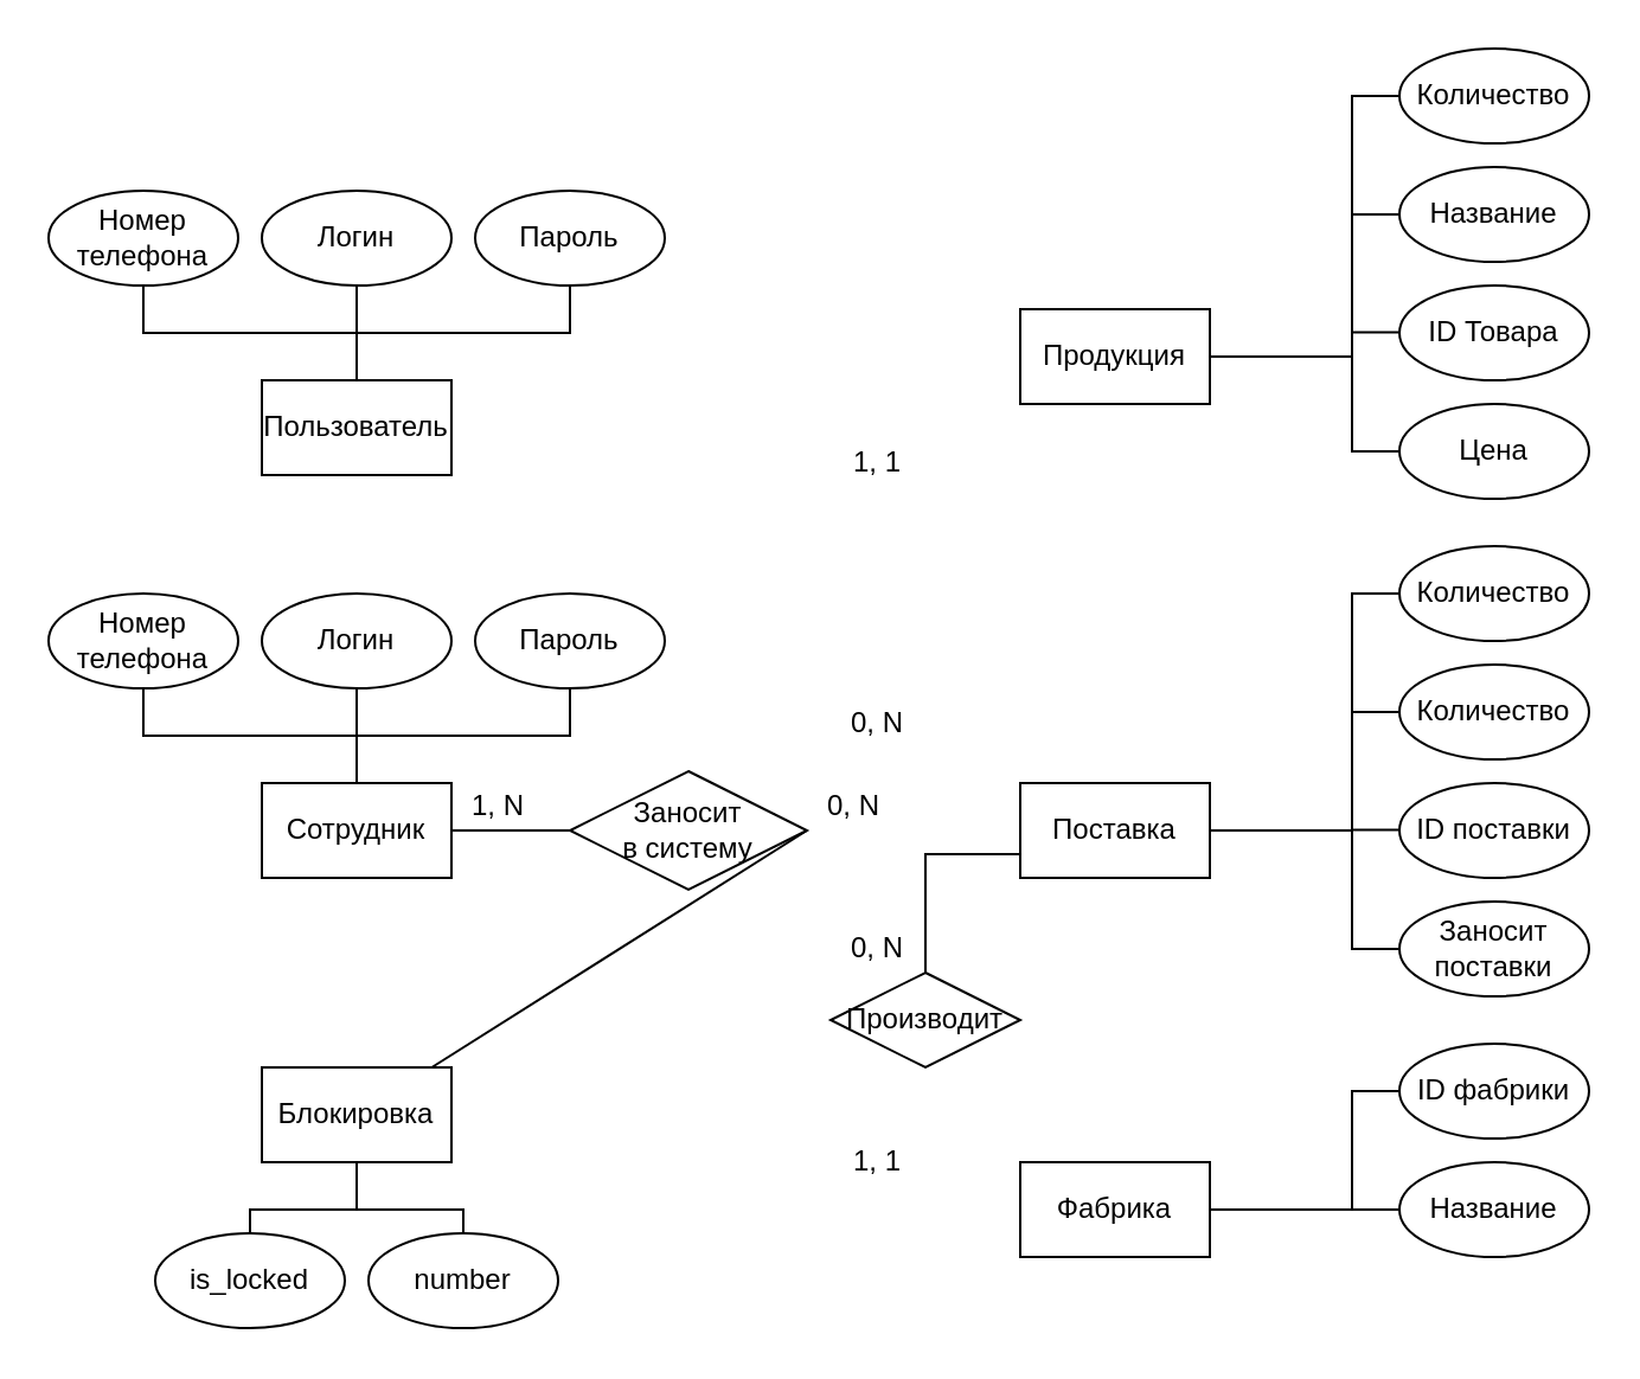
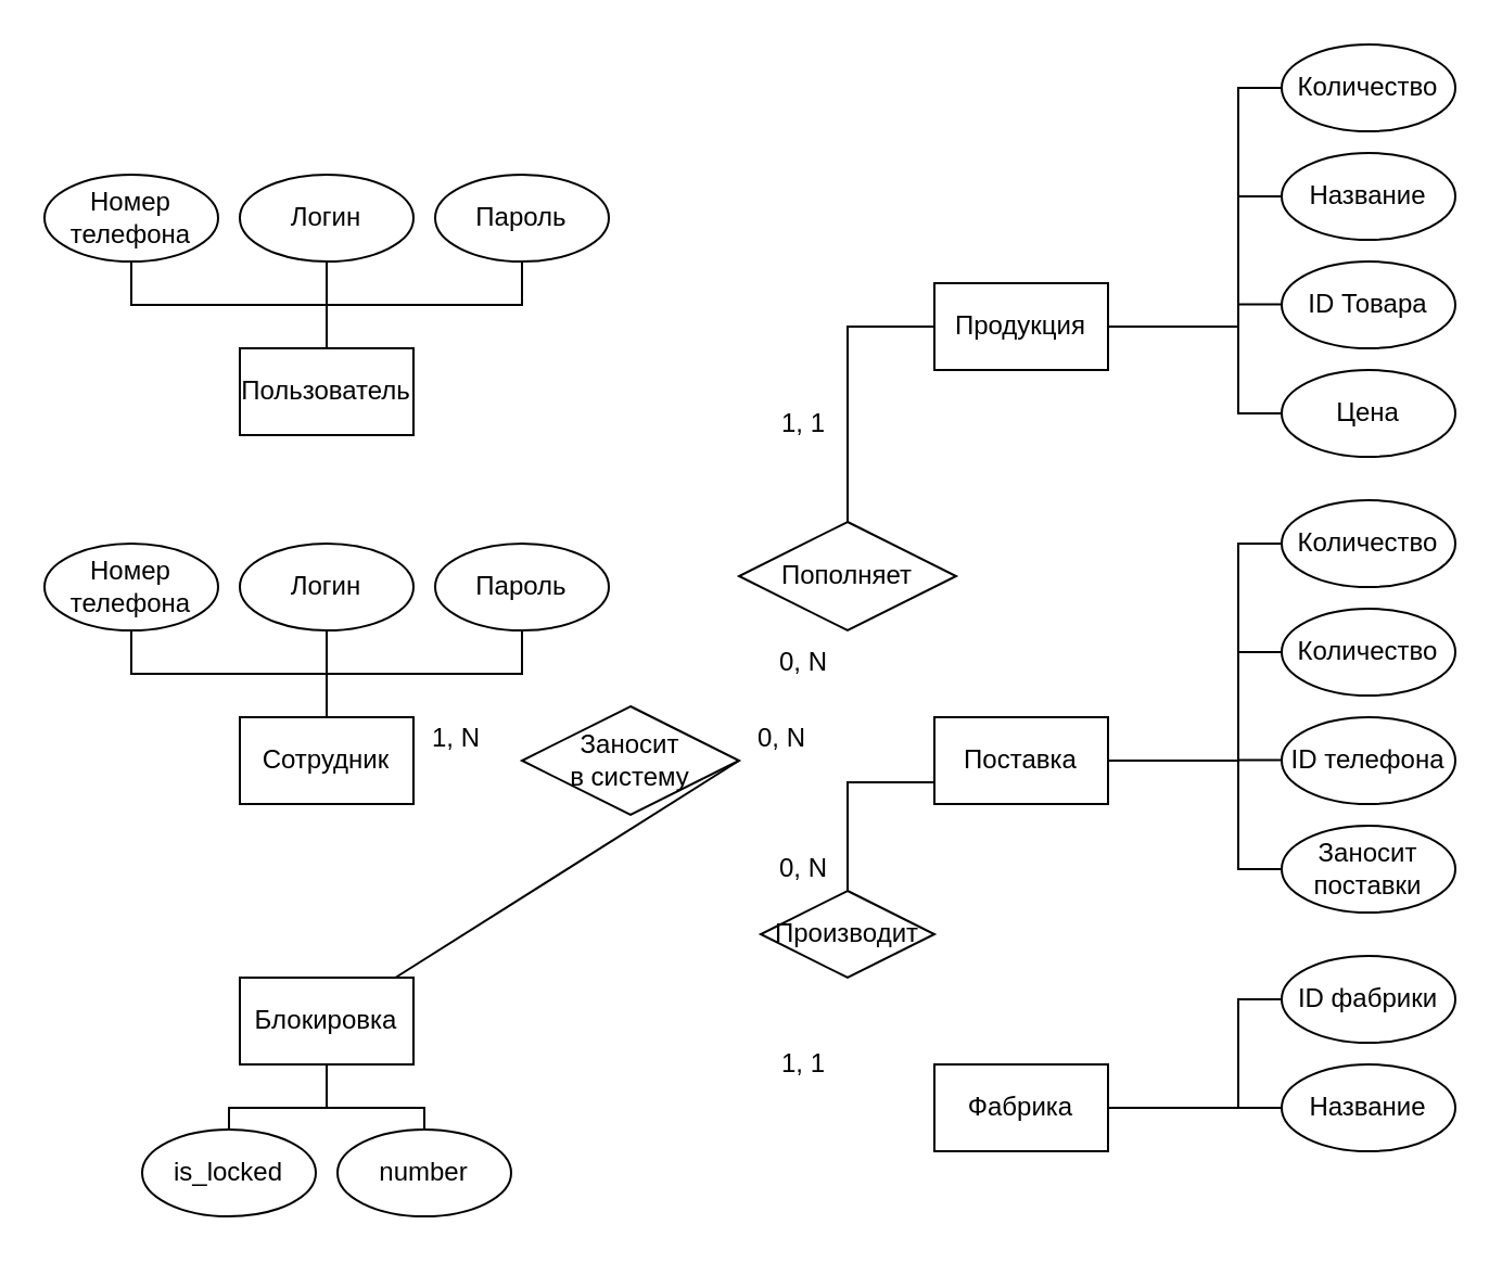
+ <mxCell id="7" value="" style="endArrow=none;html=1;rounded=0;entryX=0.5;entryY=0;entryDx=0;entryDy=0;exitX=0;exitY=0.5;exitDx=0;exitDy=0;" parent="1" source="11" target="5" edge="1"><mxGeometry width="50" height="50" relative="1" as="geometry"><mxPoint x="390" y="90" as="sourcePoint" /><mxPoint x="400" y="300" as="targetPoint" /><Array as="points"><mxPoint x="390" y="150" /></Array></mxGeometry></mxCell>
+ <mxCell id="5" value="Пополняет" style="rhombus;whiteSpace=wrap;html=1;" parent="1" vertex="1"><mxGeometry x="340" y="240" width="100" height="50" as="geometry" /></mxCell>
- <mxCell id="45" value="" style="endArrow=none;html=1;rounded=0;exitX=1;exitY=0.5;exitDx=0;exitDy=0;entryX=0;entryY=0.5;entryDx=0;entryDy=0;" parent="1" source="38" target="44" edge="1"><mxGeometry width="50" height="50" relative="1" as="geometry"><mxPoint x="490" y="380" as="sourcePoint" /><mxPoint x="540" y="330" as="targetPoint" /></mxGeometry></mxCell>
- <mxCell id="8" value="ID поставки" style="ellipse;whiteSpace=wrap;html=1;" parent="1" vertex="1"><mxGeometry x="590" y="330" width="80" height="40" as="geometry" /></mxCell>
+ <mxCell id="8" value="ID телефона" style="ellipse;whiteSpace=wrap;html=1;" parent="1" vertex="1"><mxGeometry x="590" y="330" width="80" height="40" as="geometry" /></mxCell>
